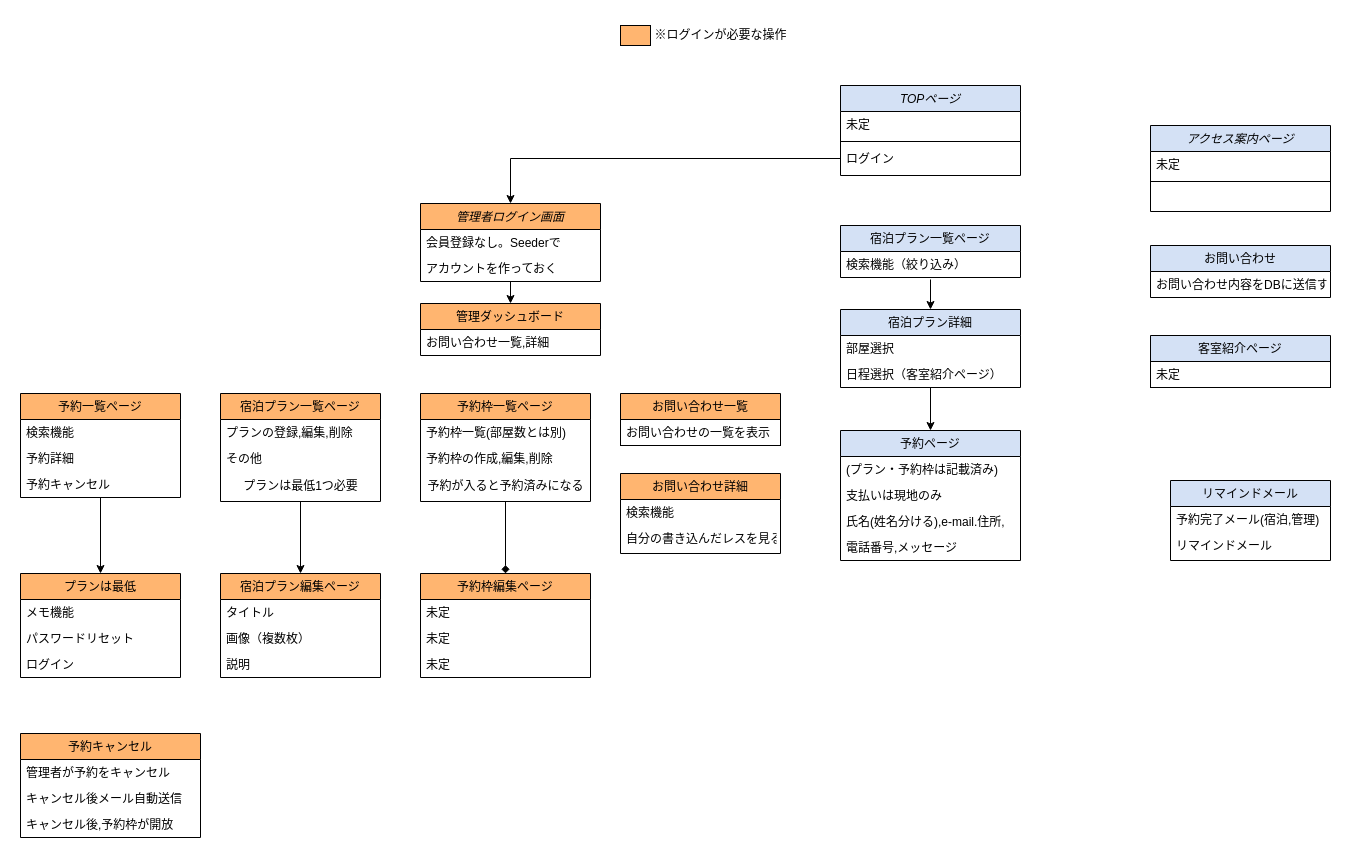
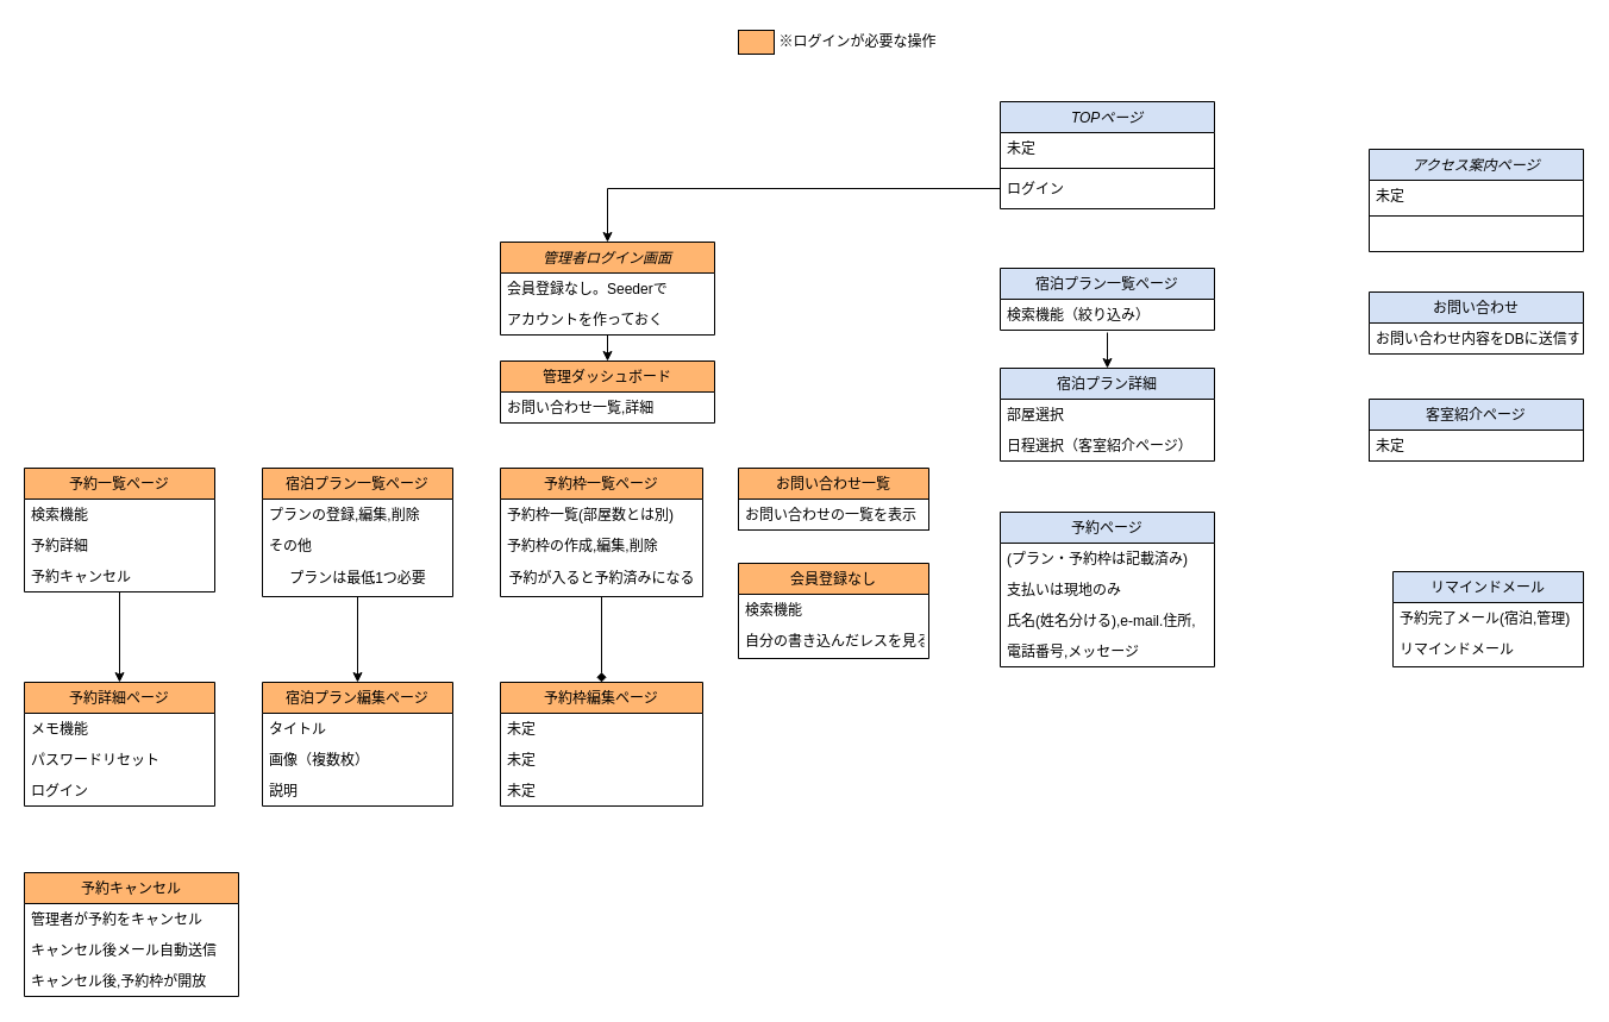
- <mxCell id="11" value="" style="edgeStyle=orthogonalEdgeStyle;rounded=0;orthogonalLoop=1;jettySize=auto;html=1;entryX=0.5;entryY=0;entryDx=0;entryDy=0;" parent="1" source="12" target="6" edge="1"><mxGeometry relative="1" as="geometry" /></mxCell>
- <mxCell id="29" value="お問い合わせ詳細" style="swimlane;fontStyle=0;align=center;verticalAlign=top;childLayout=stackLayout;horizontal=1;startSize=26;horizontalStack=0;resizeParent=1;resizeLast=0;collapsible=1;marginBottom=0;rounded=0;shadow=0;strokeWidth=1;fillColor=#FFB570;" parent="1" vertex="1"><mxGeometry x="620" y="473" width="160" height="80" as="geometry"><mxRectangle x="420" y="360" width="160" height="26" as="alternateBounds" /></mxGeometry></mxCell>
+ <mxCell id="29" value="会員登録なし" style="swimlane;fontStyle=0;align=center;verticalAlign=top;childLayout=stackLayout;horizontal=1;startSize=26;horizontalStack=0;resizeParent=1;resizeLast=0;collapsible=1;marginBottom=0;rounded=0;shadow=0;strokeWidth=1;fillColor=#FFB570;" parent="1" vertex="1"><mxGeometry x="620" y="473" width="160" height="80" as="geometry"><mxRectangle x="420" y="360" width="160" height="26" as="alternateBounds" /></mxGeometry></mxCell>
- <mxCell id="59" value="プランは最低" style="swimlane;fontStyle=0;align=center;verticalAlign=top;childLayout=stackLayout;horizontal=1;startSize=26;horizontalStack=0;resizeParent=1;resizeLast=0;collapsible=1;marginBottom=0;rounded=0;shadow=0;strokeWidth=1;fillColor=#FFB570;" parent="1" vertex="1"><mxGeometry x="20" y="573" width="160" height="104" as="geometry"><mxRectangle x="130" y="380" width="160" height="26" as="alternateBounds" /></mxGeometry></mxCell>
+ <mxCell id="59" value="予約詳細ページ" style="swimlane;fontStyle=0;align=center;verticalAlign=top;childLayout=stackLayout;horizontal=1;startSize=26;horizontalStack=0;resizeParent=1;resizeLast=0;collapsible=1;marginBottom=0;rounded=0;shadow=0;strokeWidth=1;fillColor=#FFB570;" parent="1" vertex="1"><mxGeometry x="20" y="573" width="160" height="104" as="geometry"><mxRectangle x="130" y="380" width="160" height="26" as="alternateBounds" /></mxGeometry></mxCell>
